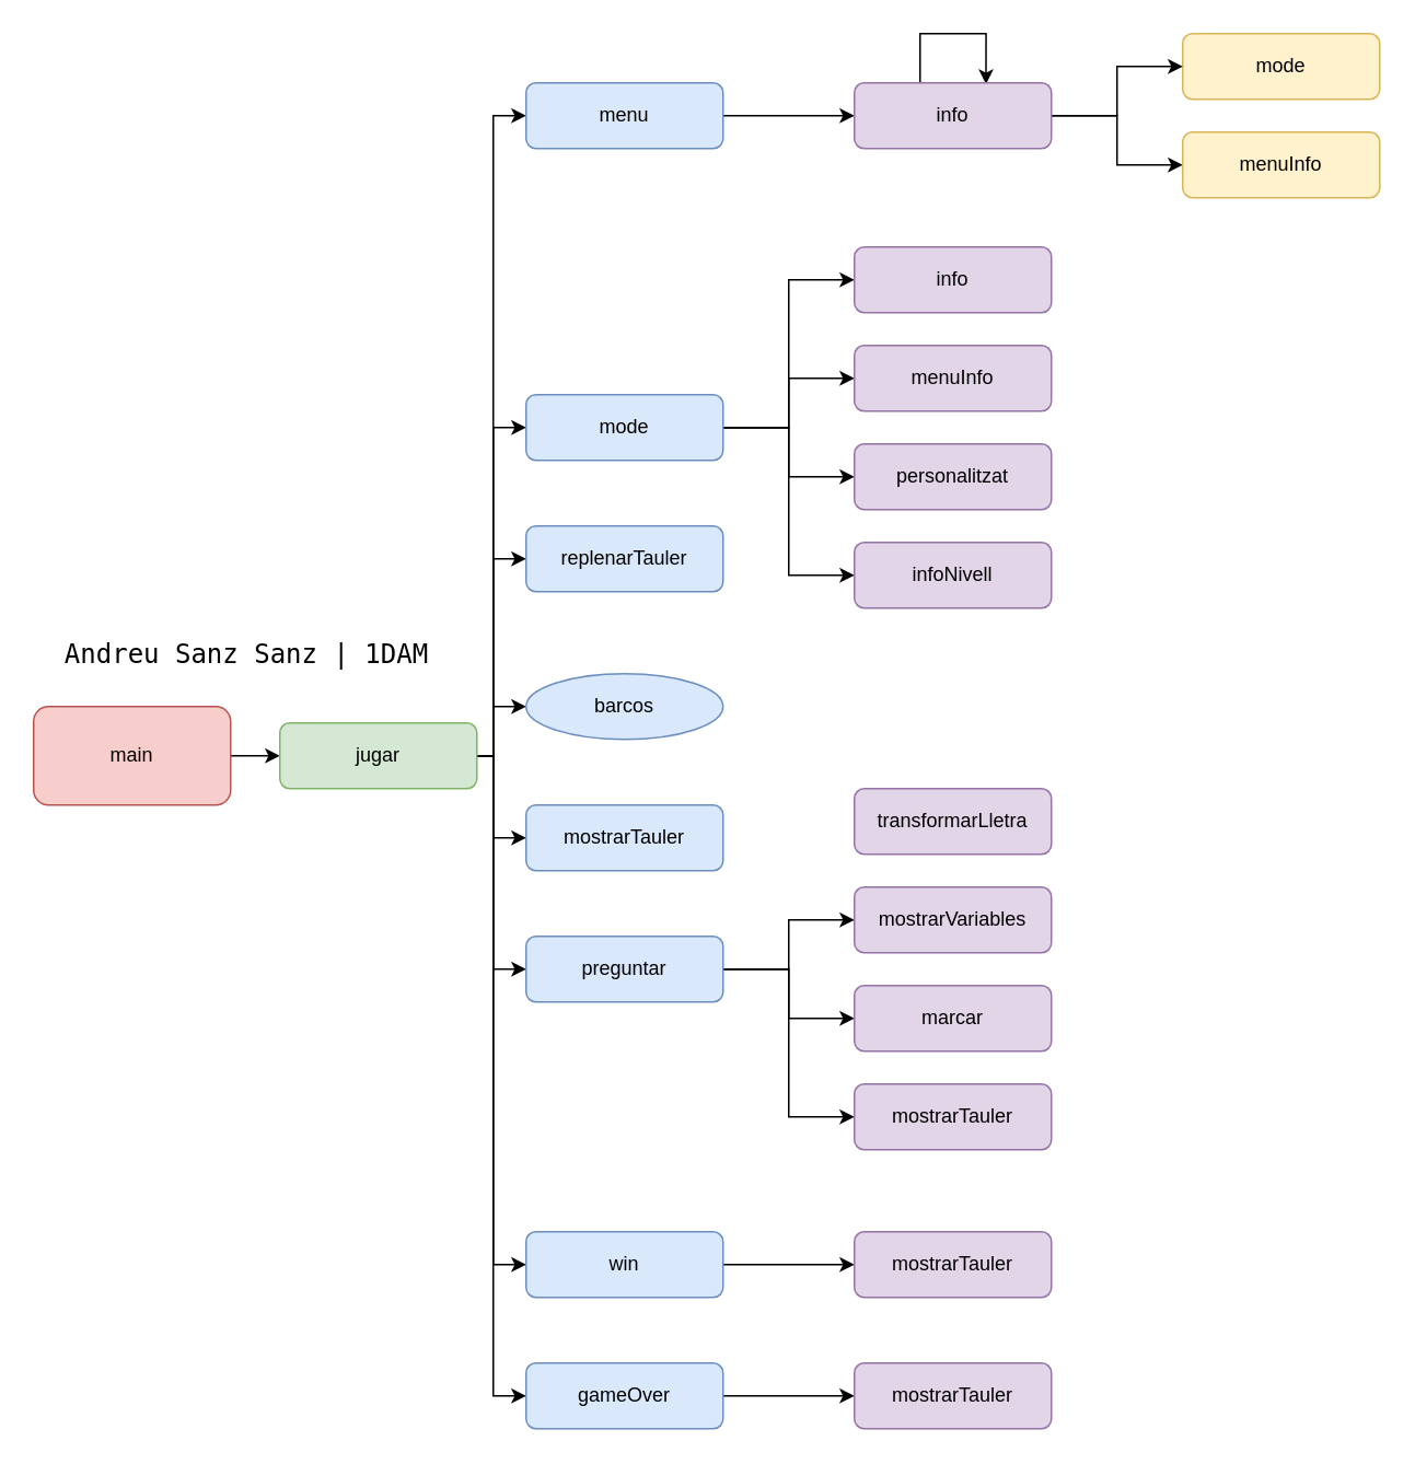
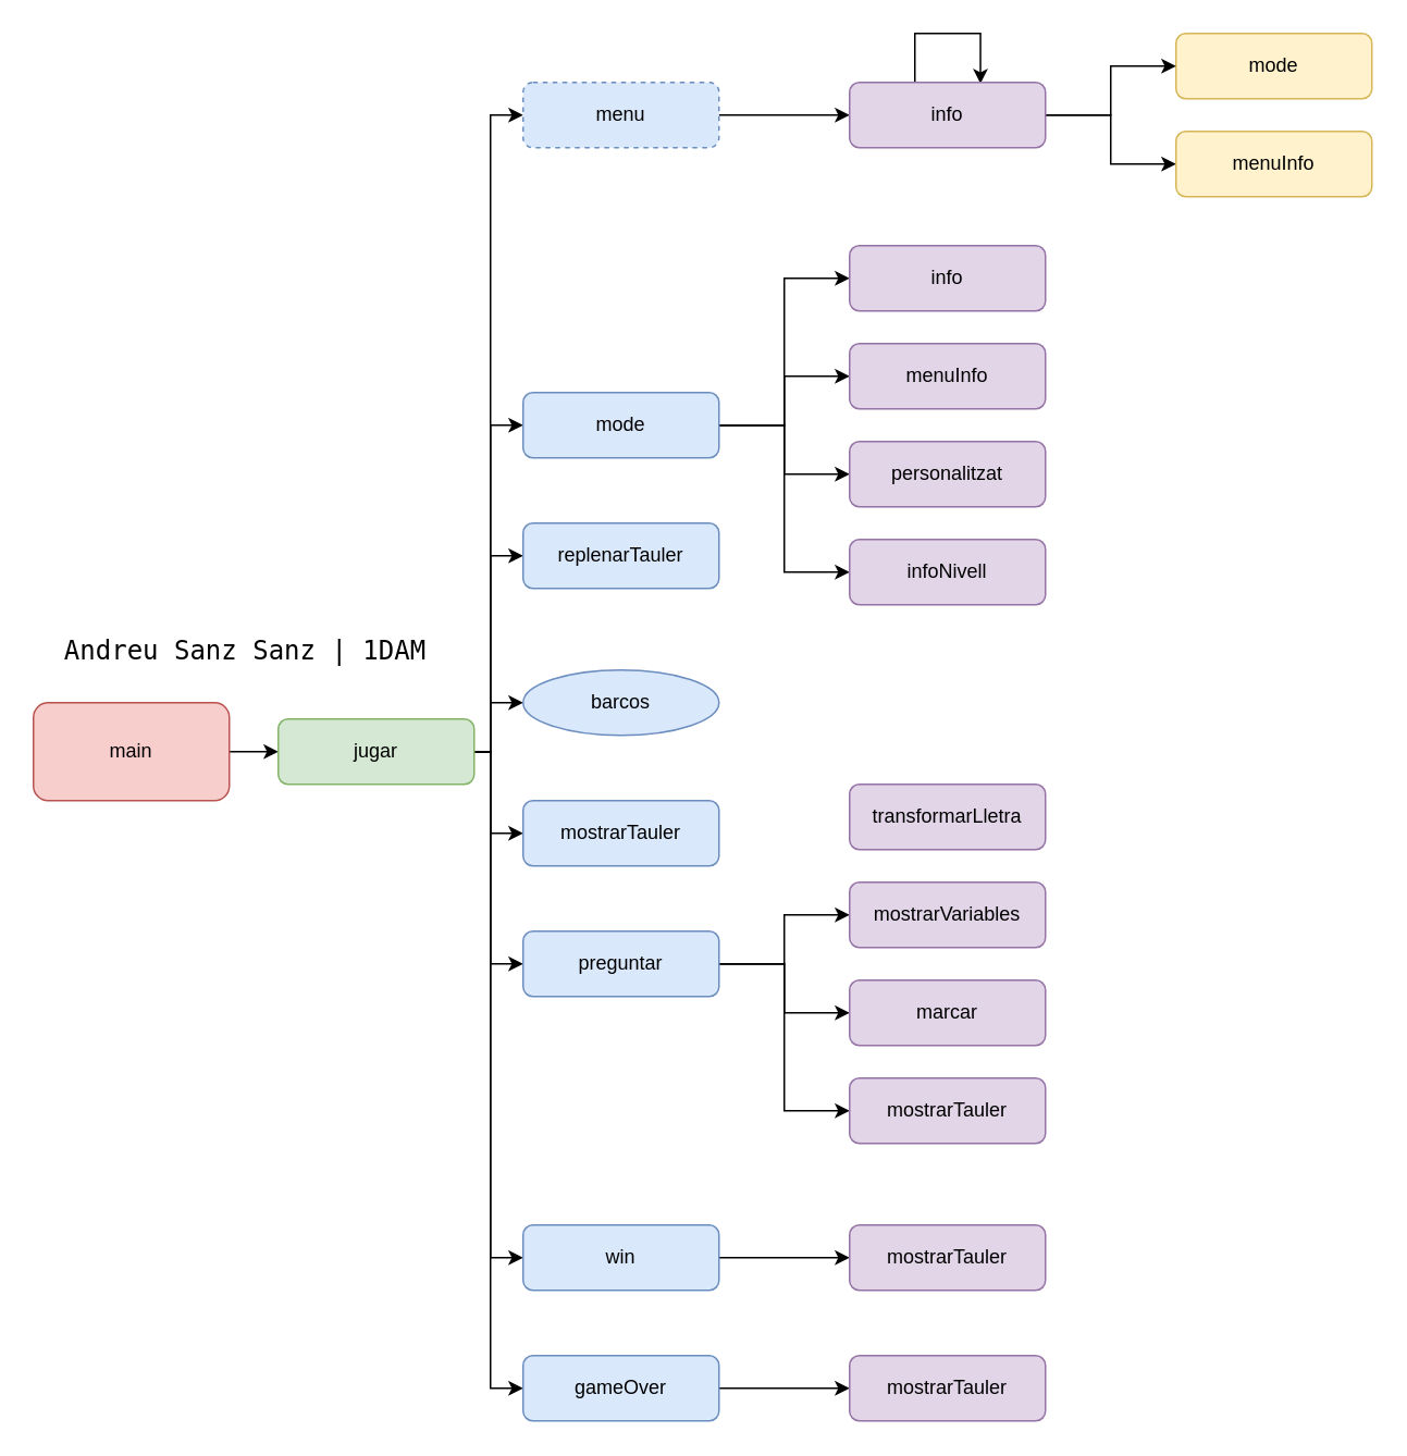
- <mxCell id="19" value="menu" style="rounded=1;whiteSpace=wrap;html=1;fillColor=#dae8fc;strokeColor=#6c8ebf;" parent="1" vertex="1"><mxGeometry x="320" y="50" width="120" height="40" as="geometry" /></mxCell>
+ <mxCell id="19" value="menu" style="rounded=1;whiteSpace=wrap;html=1;fillColor=#dae8fc;strokeColor=#6c8ebf;dashed=1;" parent="1" vertex="1"><mxGeometry x="320" y="50" width="120" height="40" as="geometry" /></mxCell>
